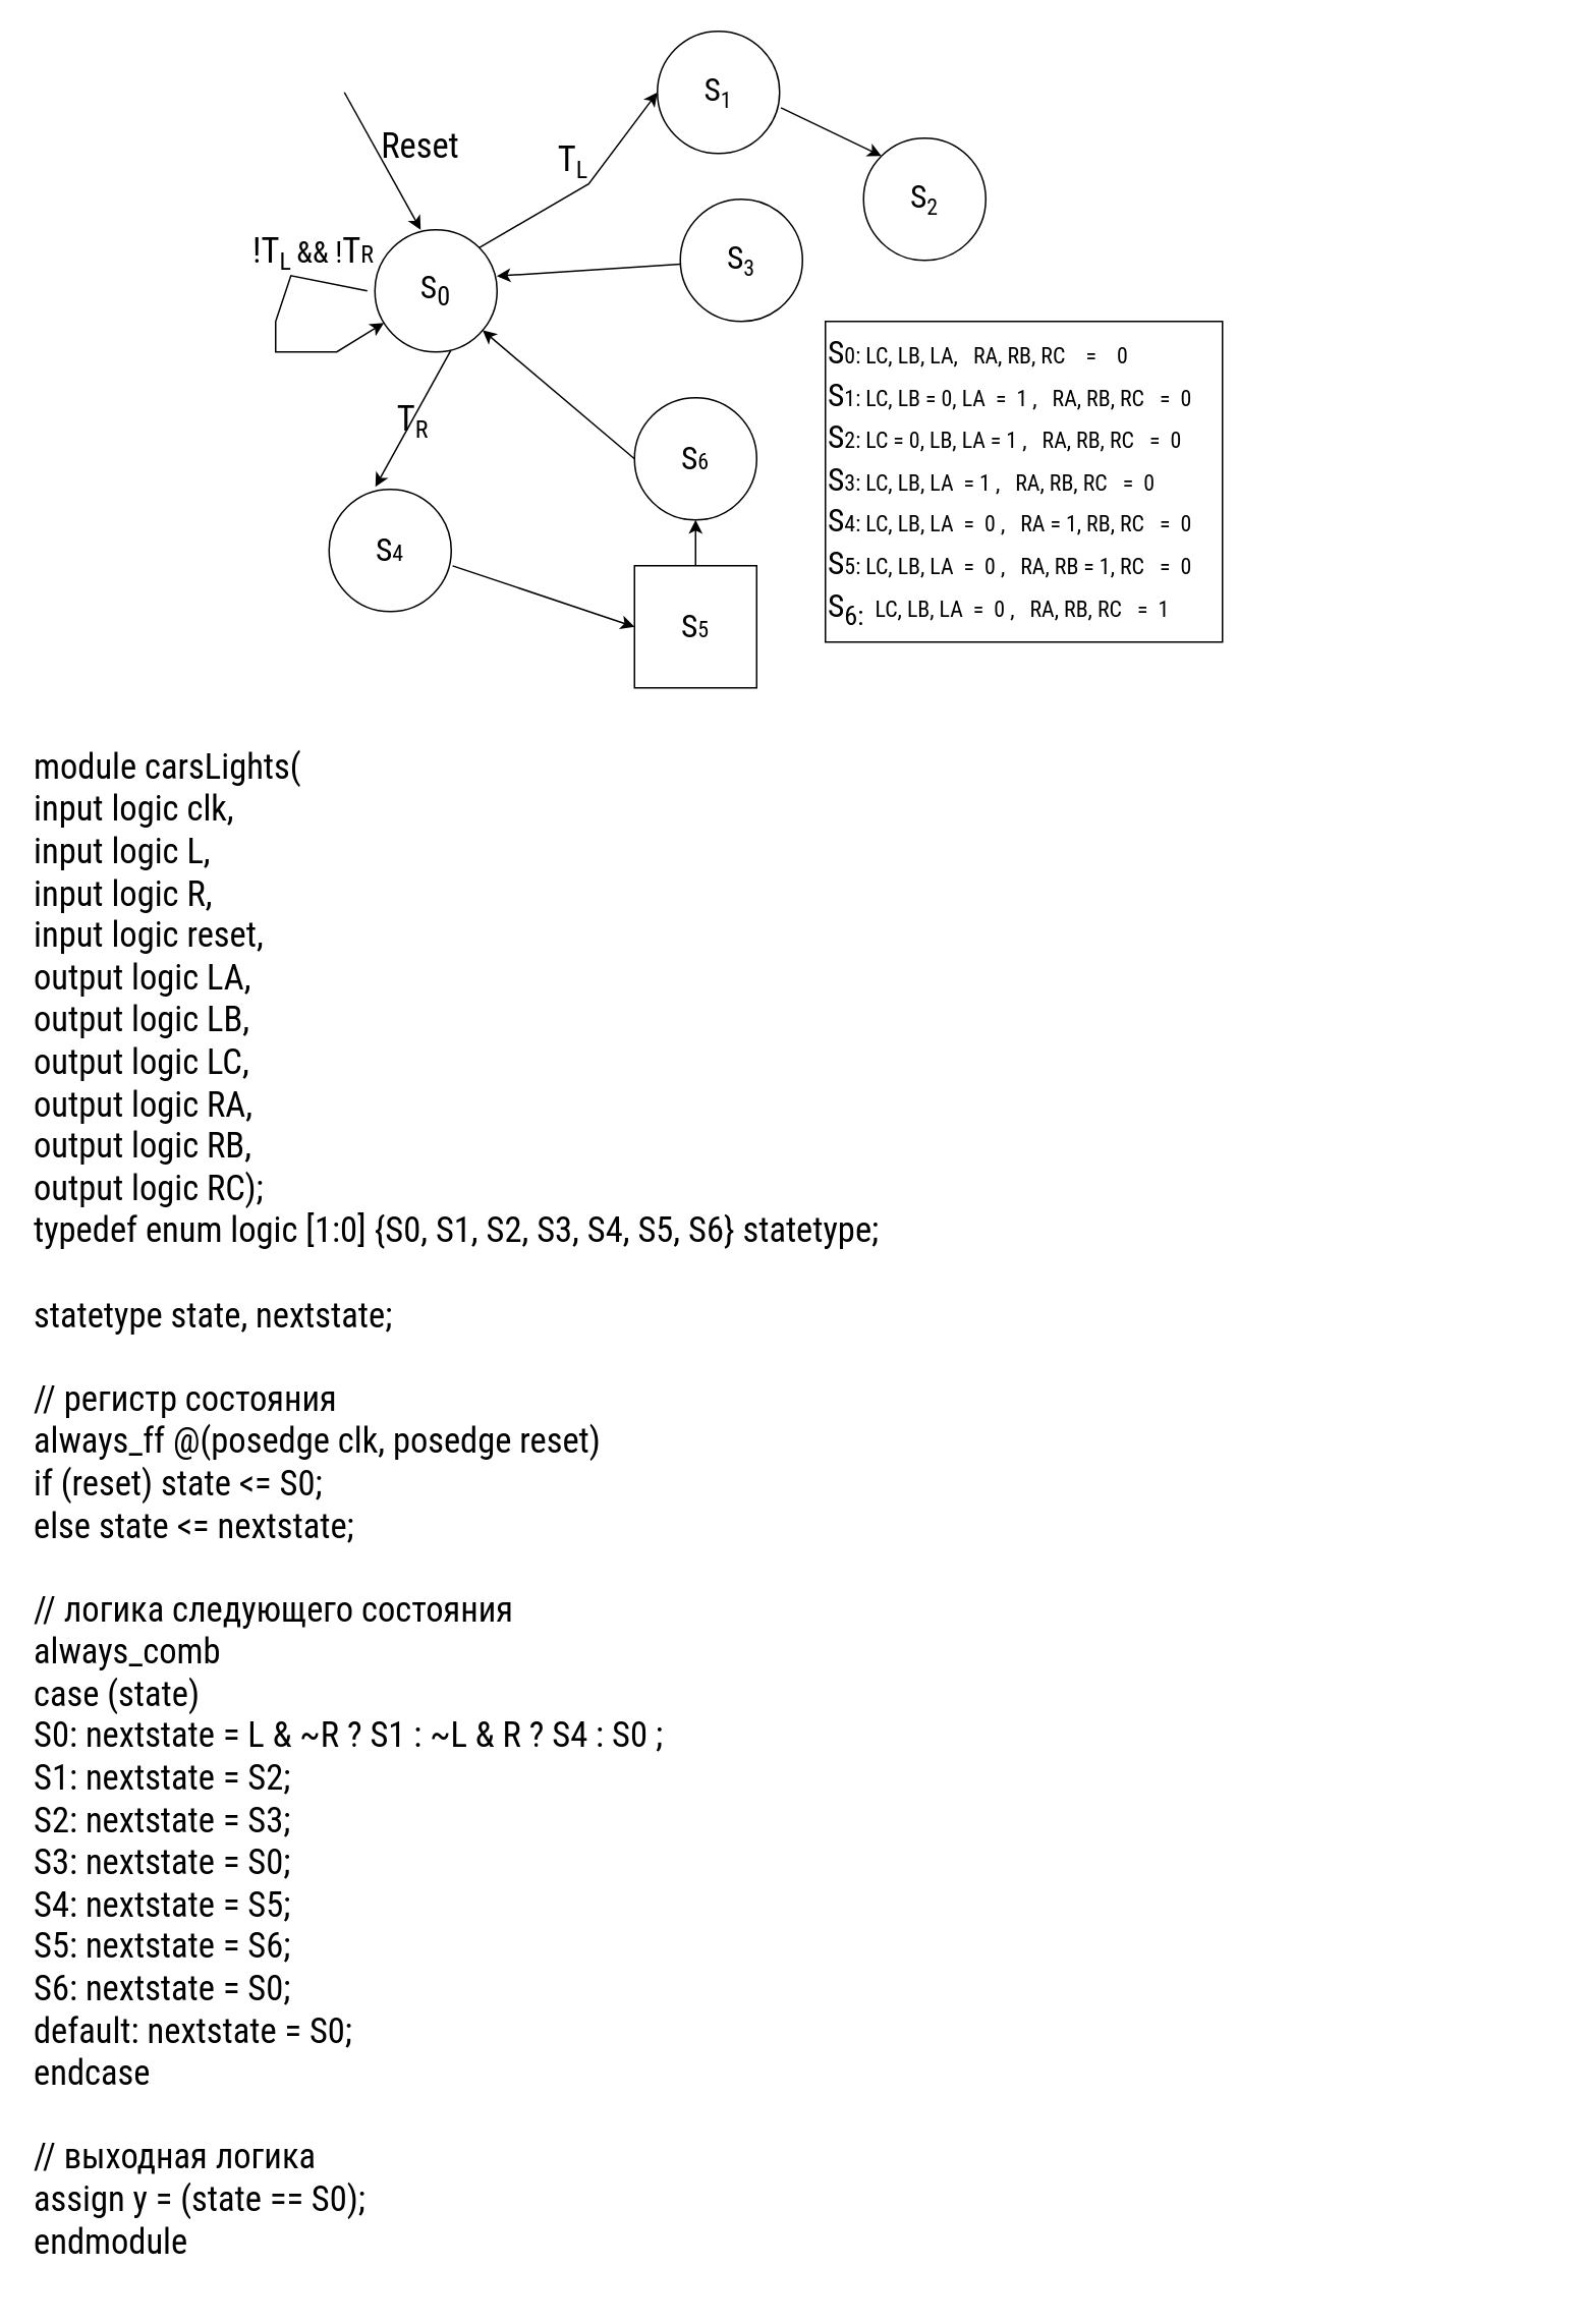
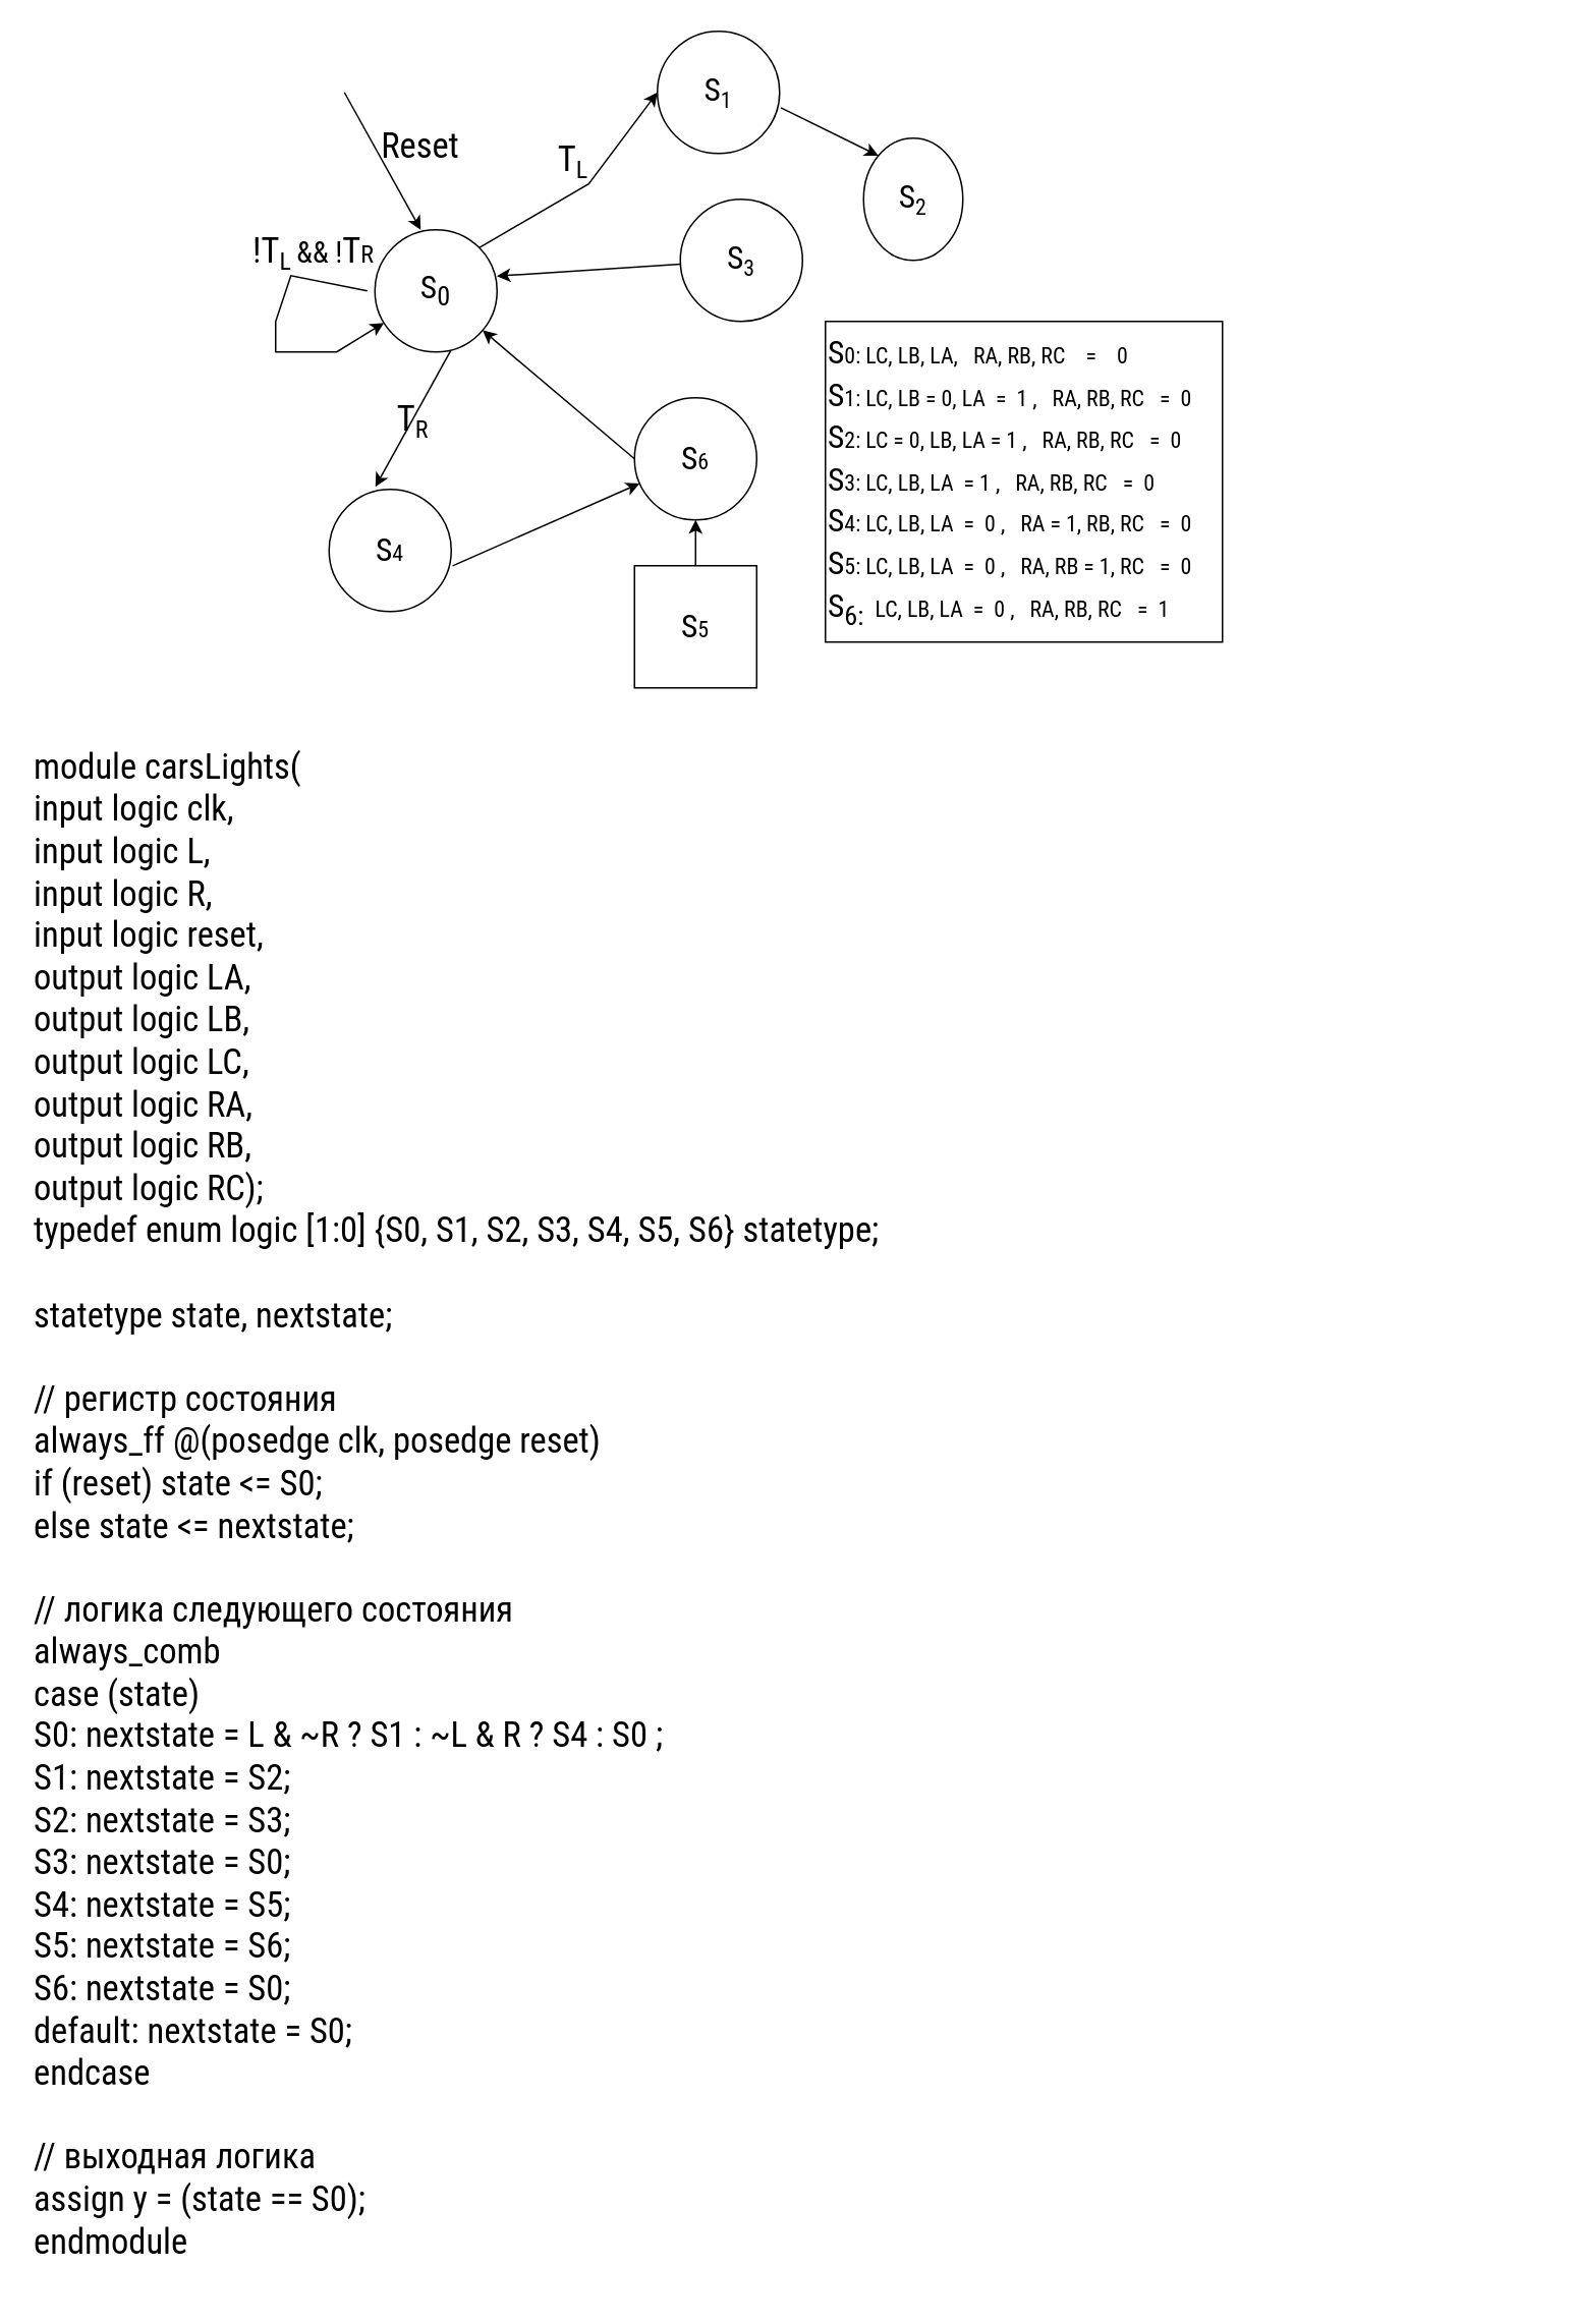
- <mxCell id="8" value="&lt;font style=&quot;font-size: 21px&quot; face=&quot;Roboto Condensed&quot; data-font-src=&quot;https://fonts.googleapis.com/css?family=Roboto+Condensed&quot;&gt;S&lt;/font&gt;&lt;font style=&quot;font-size: 17.5px&quot; face=&quot;Roboto Condensed&quot; data-font-src=&quot;https://fonts.googleapis.com/css?family=Roboto+Condensed&quot;&gt;&lt;sub&gt;2&lt;/sub&gt;&lt;/font&gt;" style="ellipse;whiteSpace=wrap;html=1;" parent="1" vertex="1"><mxGeometry x="565" y="90" width="80" height="80" as="geometry" /></mxCell>
+ <mxCell id="8" value="&lt;font style=&quot;font-size: 21px&quot; face=&quot;Roboto Condensed&quot; data-font-src=&quot;https://fonts.googleapis.com/css?family=Roboto+Condensed&quot;&gt;S&lt;/font&gt;&lt;font style=&quot;font-size: 17.5px&quot; face=&quot;Roboto Condensed&quot; data-font-src=&quot;https://fonts.googleapis.com/css?family=Roboto+Condensed&quot;&gt;&lt;sub&gt;2&lt;/sub&gt;&lt;/font&gt;" style="ellipse;whiteSpace=wrap;html=1;" parent="1" vertex="1"><mxGeometry x="565" y="90" width="65" height="80" as="geometry" /></mxCell>
- <mxCell id="15" value="" style="endArrow=classic;html=1;rounded=0;fontFamily=Roboto Condensed;fontSource=https%3A%2F%2Ffonts.googleapis.com%2Fcss%3Ffamily%3DRoboto%2BCondensed;fontSize=23;entryX=0;entryY=0.5;entryDx=0;entryDy=0;exitX=1.011;exitY=0.626;exitDx=0;exitDy=0;exitPerimeter=0;" parent="1" source="12" target="13" edge="1"><mxGeometry width="50" height="50" relative="1" as="geometry"><mxPoint x="370" y="400" as="sourcePoint" /><mxPoint x="420" y="350" as="targetPoint" /></mxGeometry></mxCell>
+ <mxCell id="15" value="" style="endArrow=classic;html=1;rounded=0;fontFamily=Roboto Condensed;fontSource=https%3A%2F%2Ffonts.googleapis.com%2Fcss%3Ffamily%3DRoboto%2BCondensed;fontSize=23;exitX=1.011;exitY=0.626;exitDx=0;exitDy=0;exitPerimeter=0;" parent="1" source="12" target="14" edge="1"><mxGeometry width="50" height="50" relative="1" as="geometry"><mxPoint x="370" y="400" as="sourcePoint" /><mxPoint x="420" y="350" as="targetPoint" /></mxGeometry></mxCell>
